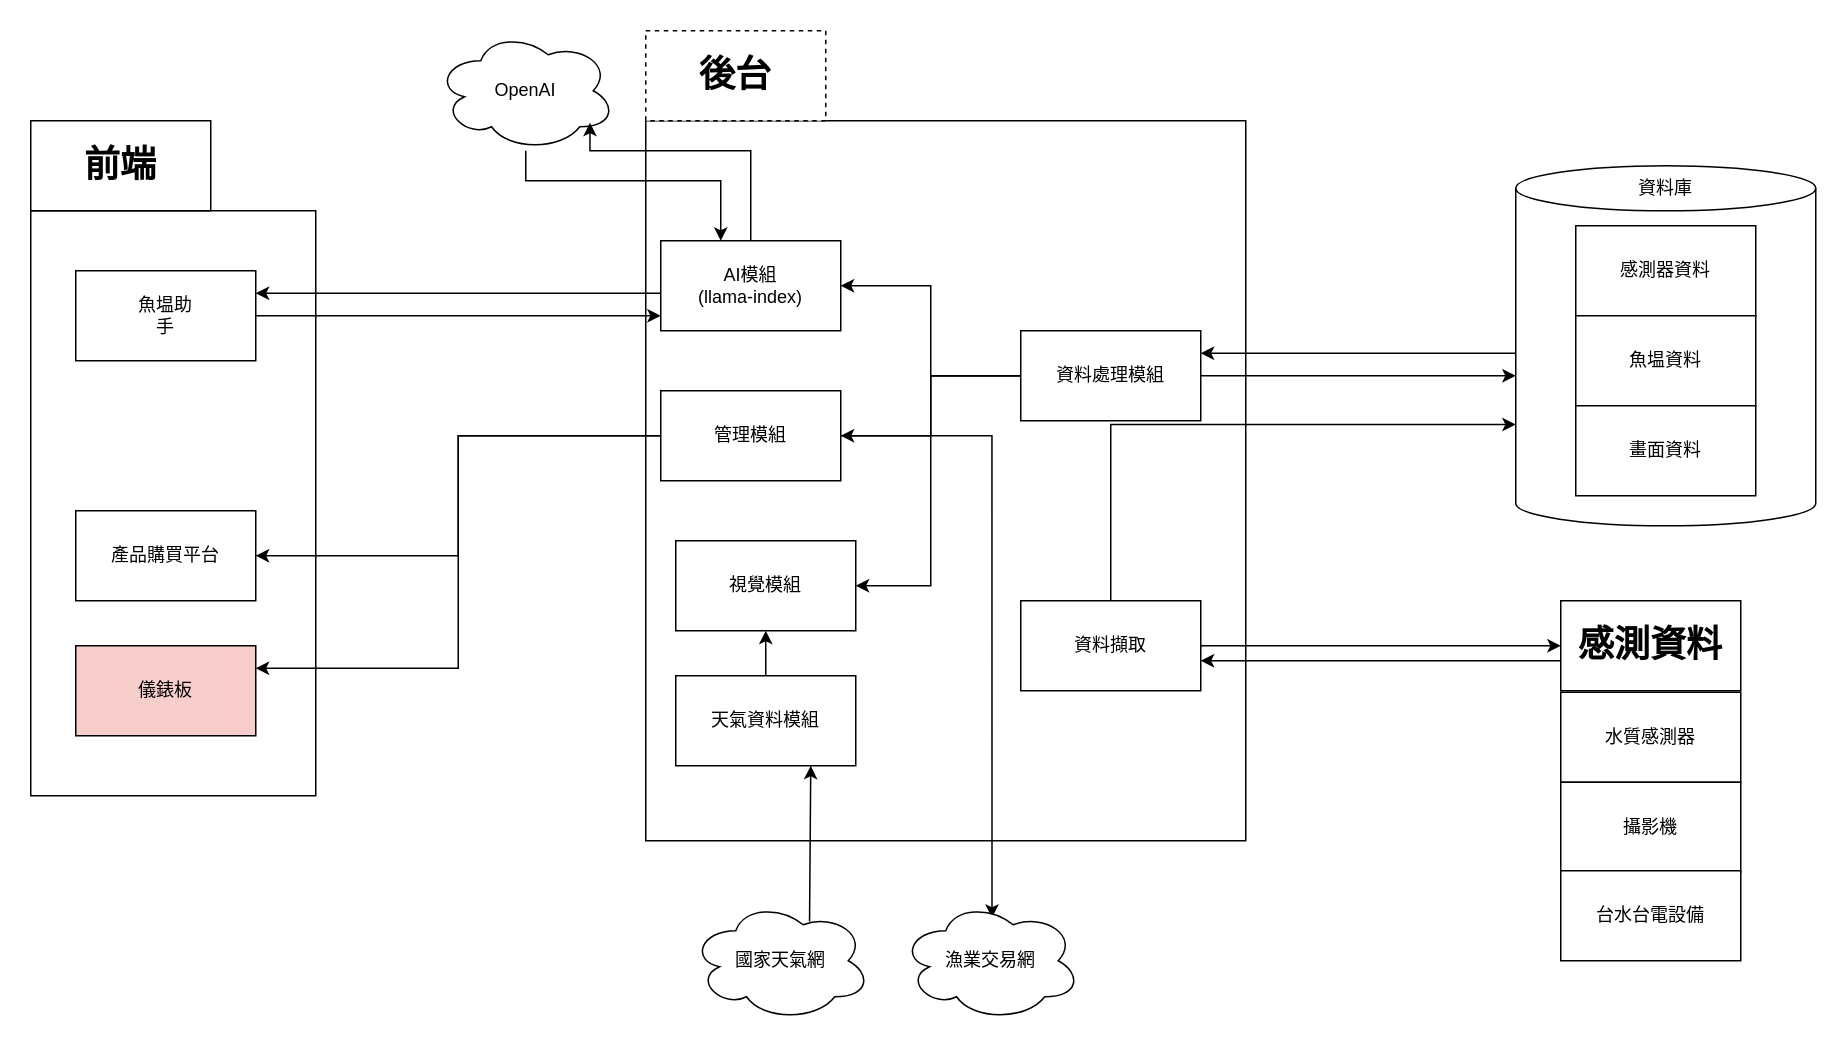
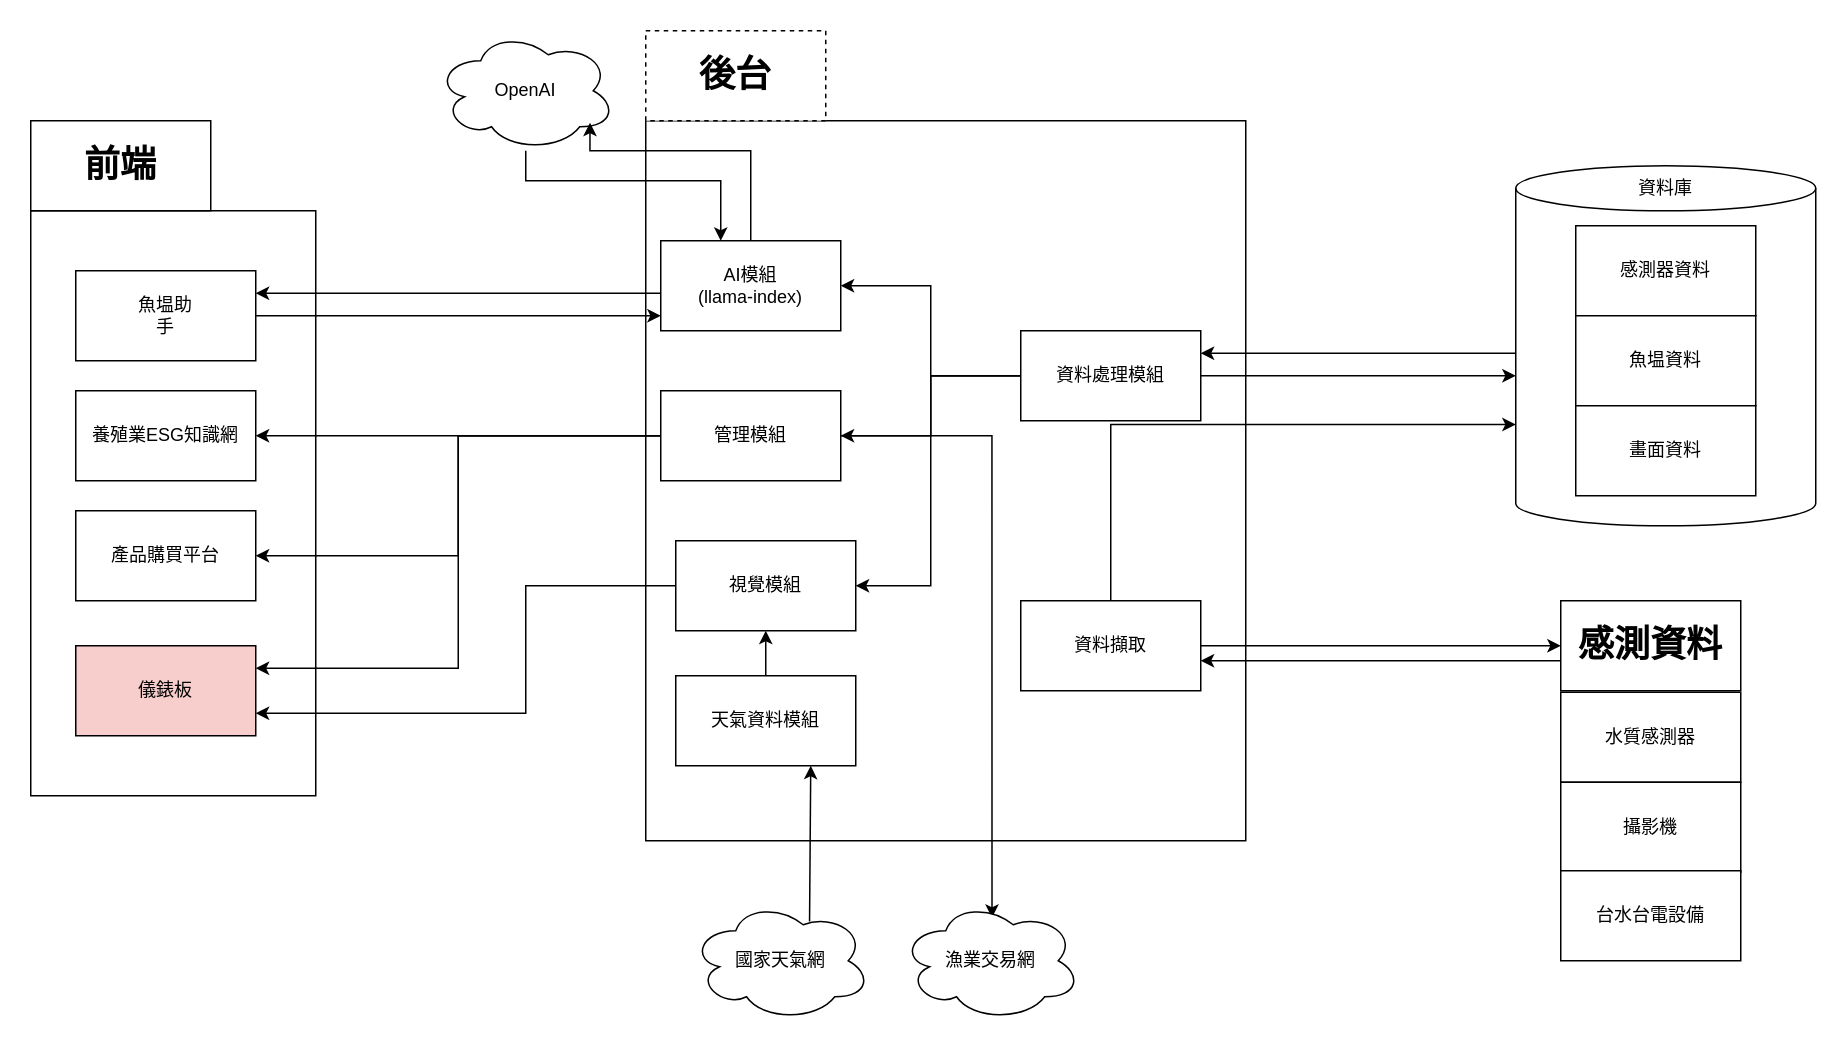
+ <mxCell id="36" value="&lt;div&gt;養殖業ESG知識網&lt;/div&gt;" style="rounded=0;whiteSpace=wrap;html=1;" parent="1" vertex="1"><mxGeometry x="50" y="260" width="120" height="60" as="geometry" /></mxCell>
+ <mxCell id="20" style="edgeStyle=orthogonalEdgeStyle;rounded=0;orthogonalLoop=1;jettySize=auto;html=1;entryX=1;entryY=0.5;entryDx=0;entryDy=0;" parent="1" source="22" target="36" edge="1"><mxGeometry relative="1" as="geometry" /></mxCell>
+ <mxCell id="25" style="edgeStyle=orthogonalEdgeStyle;rounded=0;orthogonalLoop=1;jettySize=auto;html=1;entryX=1;entryY=0.75;entryDx=0;entryDy=0;" parent="1" source="26" target="33" edge="1"><mxGeometry relative="1" as="geometry"><Array as="points"><mxPoint x="350" y="390" /><mxPoint x="350" y="475" /></Array></mxGeometry></mxCell>
